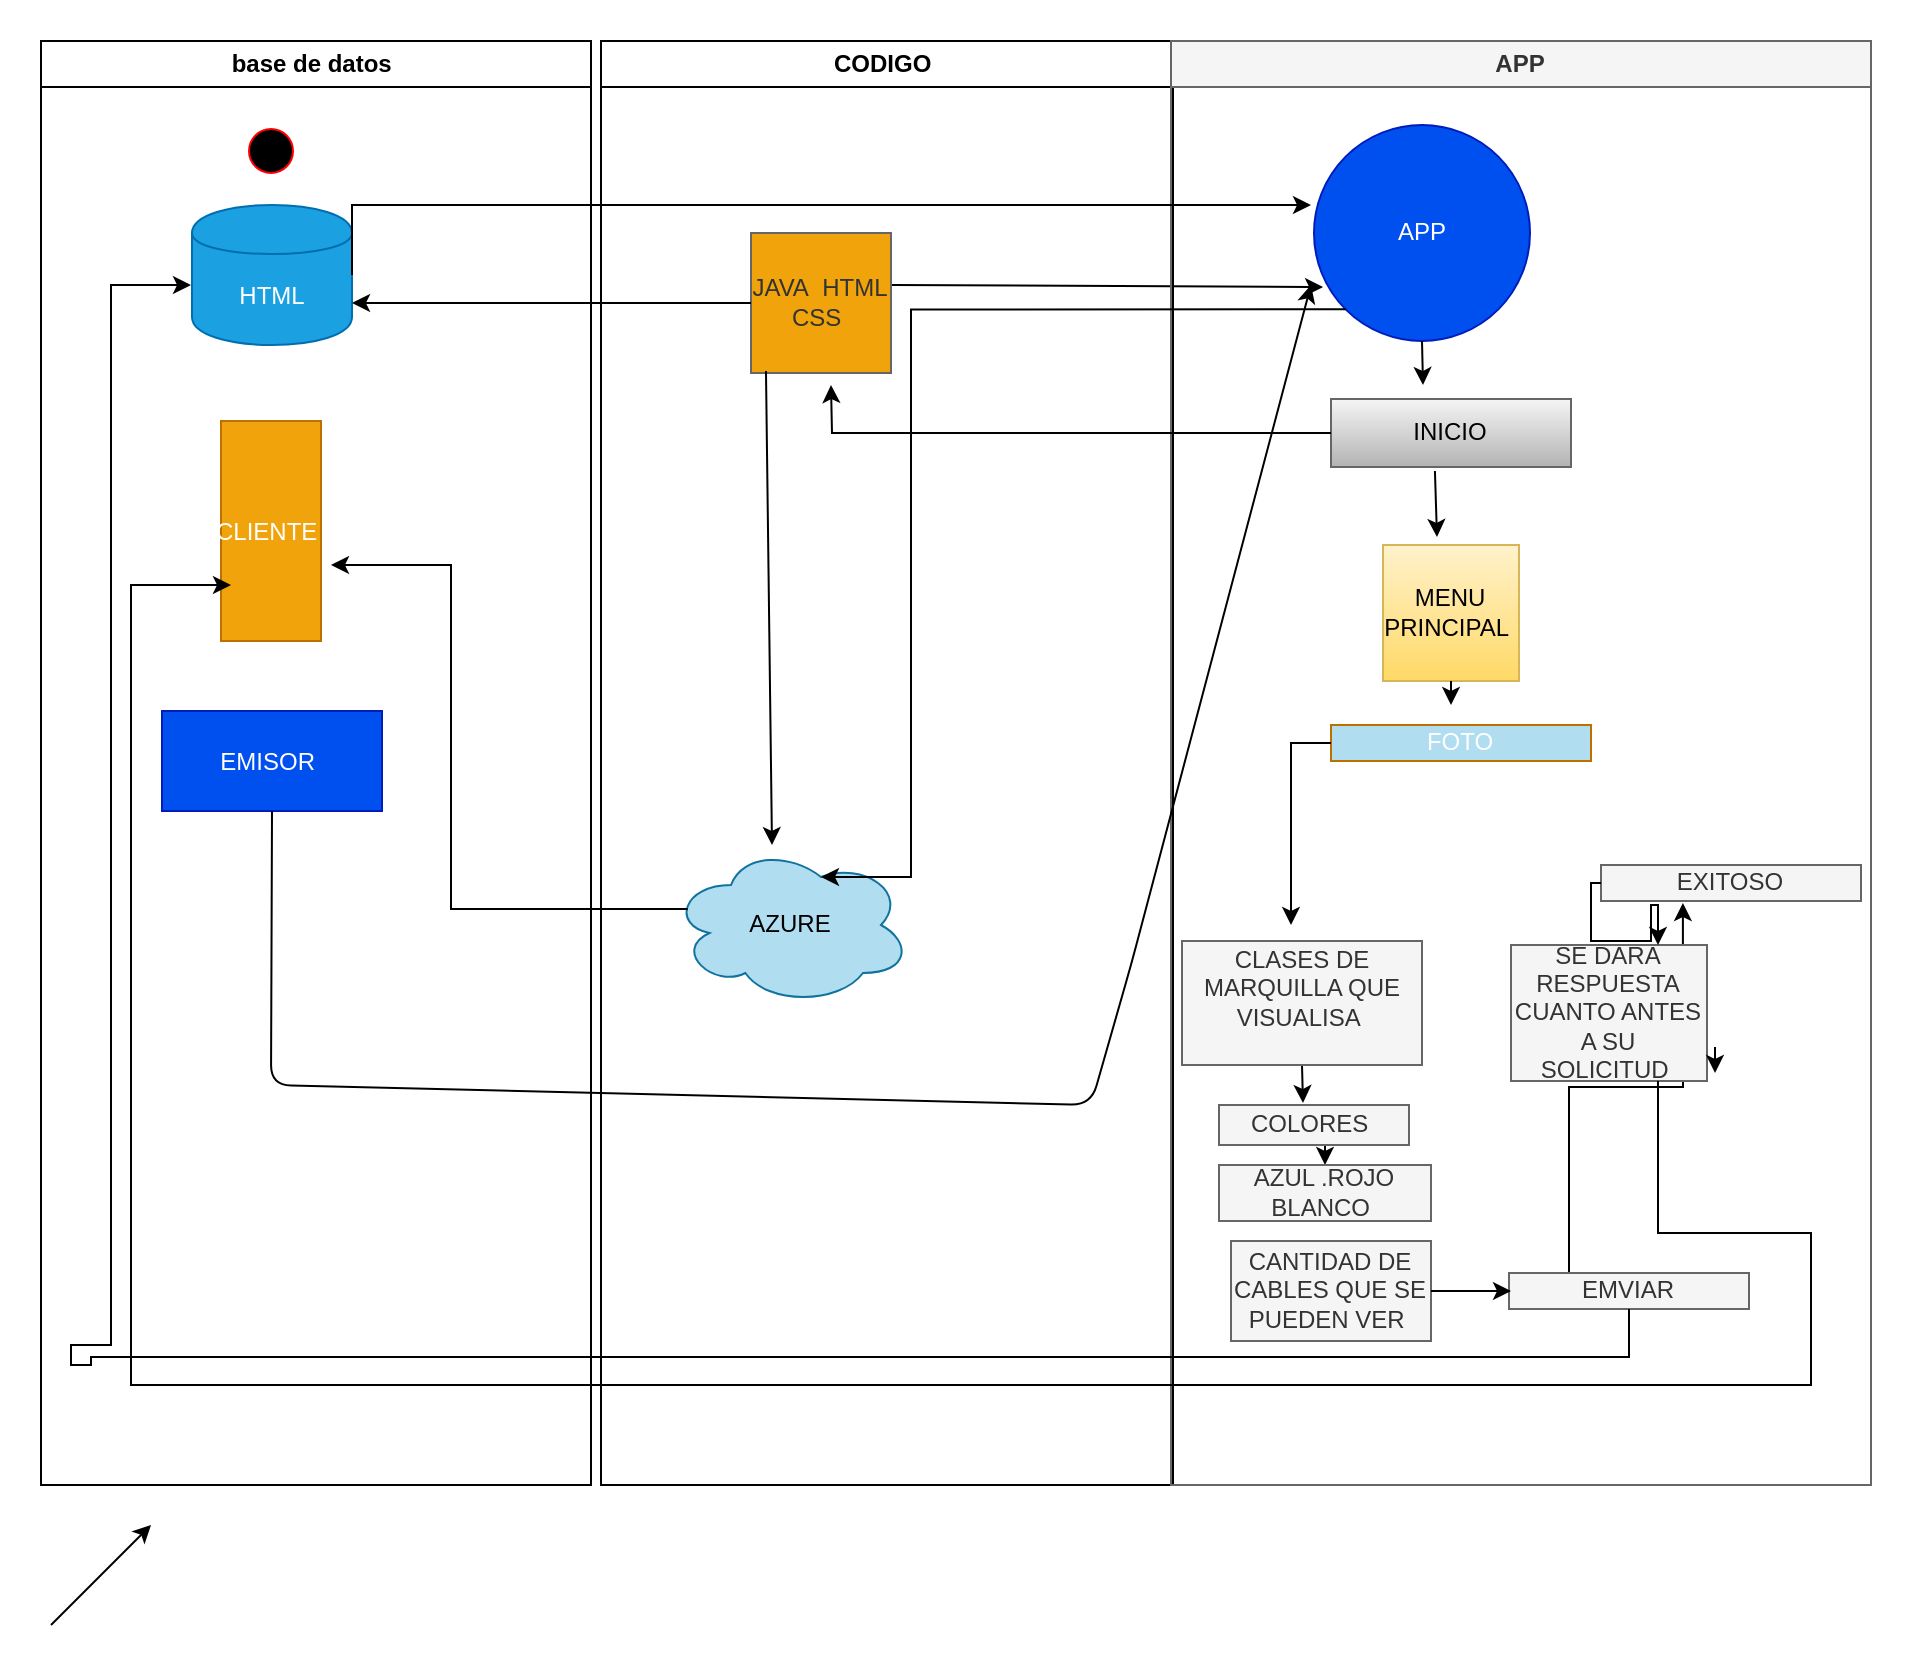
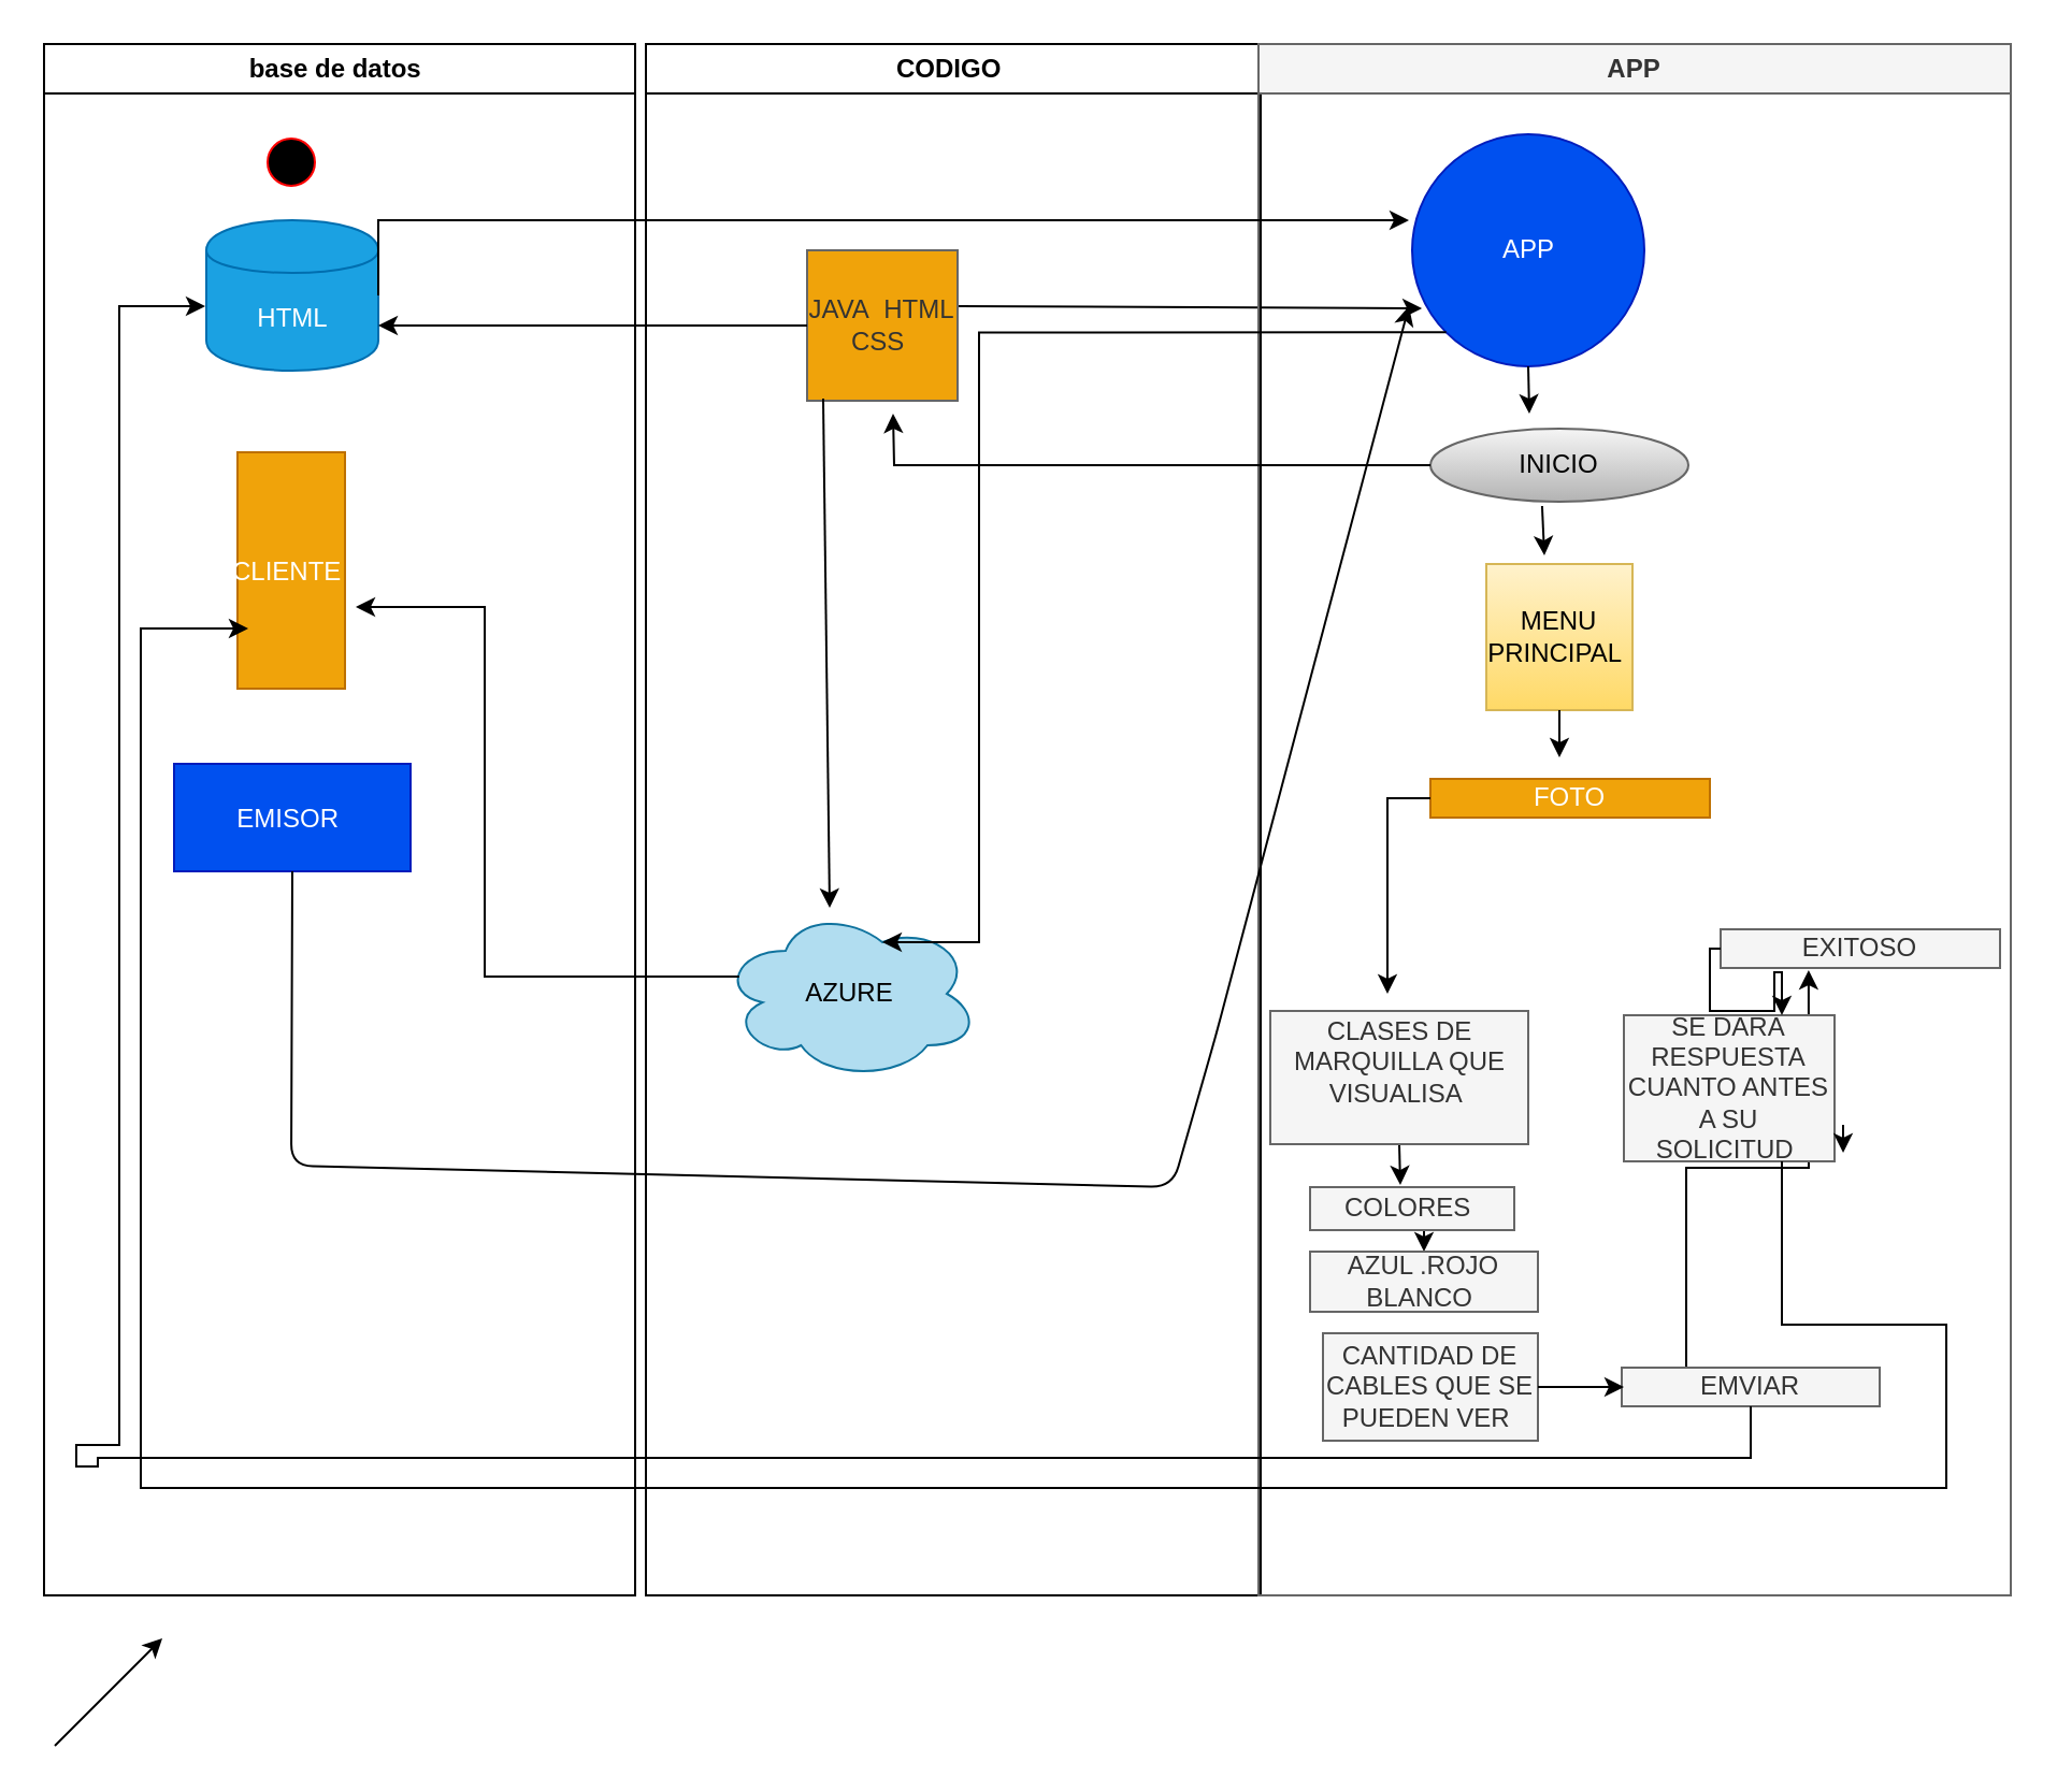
- <mxCell id="15" value="INICIO" style="rounded=0;whiteSpace=wrap;html=1;gradientColor=#b3b3b3;fillColor=#f5f5f5;strokeColor=#666666;" vertex="1" parent="12"><mxGeometry x="80" y="179" width="120" height="34" as="geometry" /></mxCell>
+ <mxCell id="15" value="INICIO" style="ellipse;whiteSpace=wrap;html=1;gradientColor=#b3b3b3;fillColor=#f5f5f5;strokeColor=#666666;" vertex="1" parent="12"><mxGeometry x="80" y="179" width="120" height="34" as="geometry" /></mxCell>
- <mxCell id="13" value="MENU PRINCIPAL&amp;nbsp;" style="whiteSpace=wrap;html=1;aspect=fixed;gradientColor=#ffd966;fillColor=#fff2cc;strokeColor=#d6b656;" vertex="1" parent="12"><mxGeometry x="106" y="252" width="68" height="68" as="geometry" /></mxCell>
+ <mxCell id="13" value="MENU PRINCIPAL&amp;nbsp;" style="whiteSpace=wrap;html=1;aspect=fixed;gradientColor=#ffd966;fillColor=#fff2cc;strokeColor=#d6b656;" vertex="1" parent="12"><mxGeometry x="106" y="242" width="68" height="68" as="geometry" /></mxCell>
- <mxCell id="16" value="FOTO" style="rounded=0;whiteSpace=wrap;html=1;fillColor=#b1ddf0;strokeColor=#BD7000;fontColor=#ffffff;" vertex="1" parent="12"><mxGeometry x="80" y="342" width="130" height="18" as="geometry" /></mxCell>
+ <mxCell id="16" value="FOTO" style="rounded=0;whiteSpace=wrap;html=1;fillColor=#f0a30a;strokeColor=#BD7000;fontColor=#ffffff;" vertex="1" parent="12"><mxGeometry x="80" y="342" width="130" height="18" as="geometry" /></mxCell>
